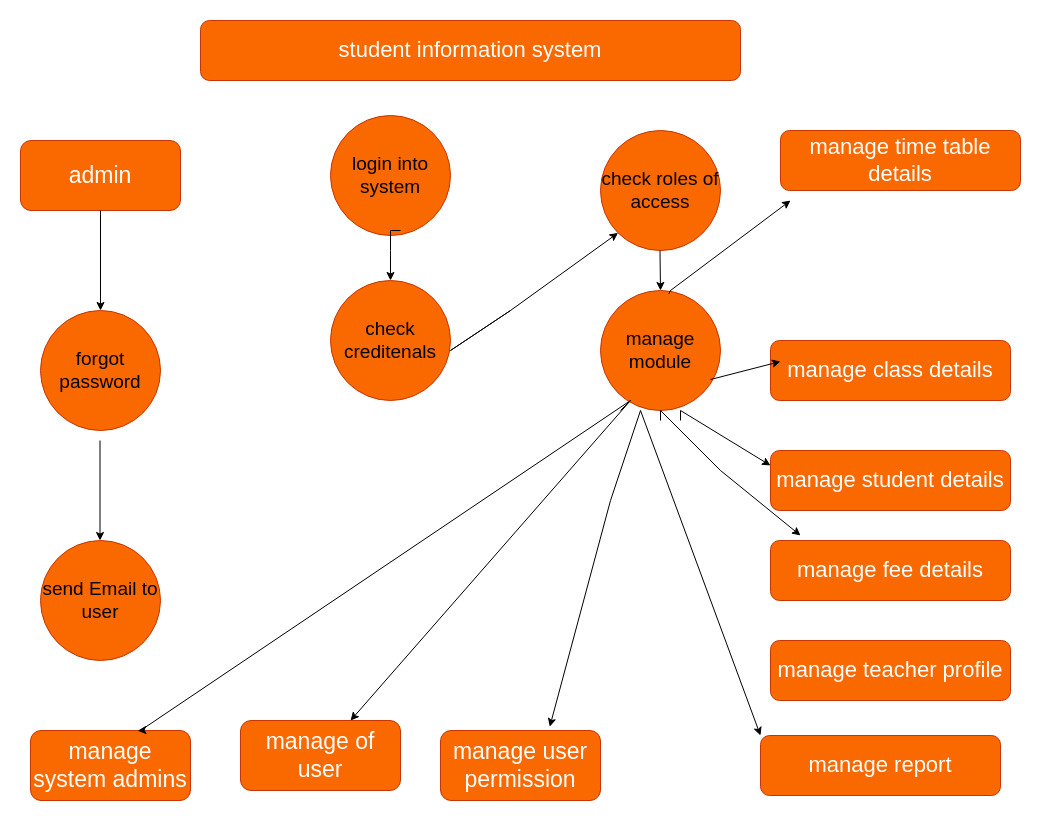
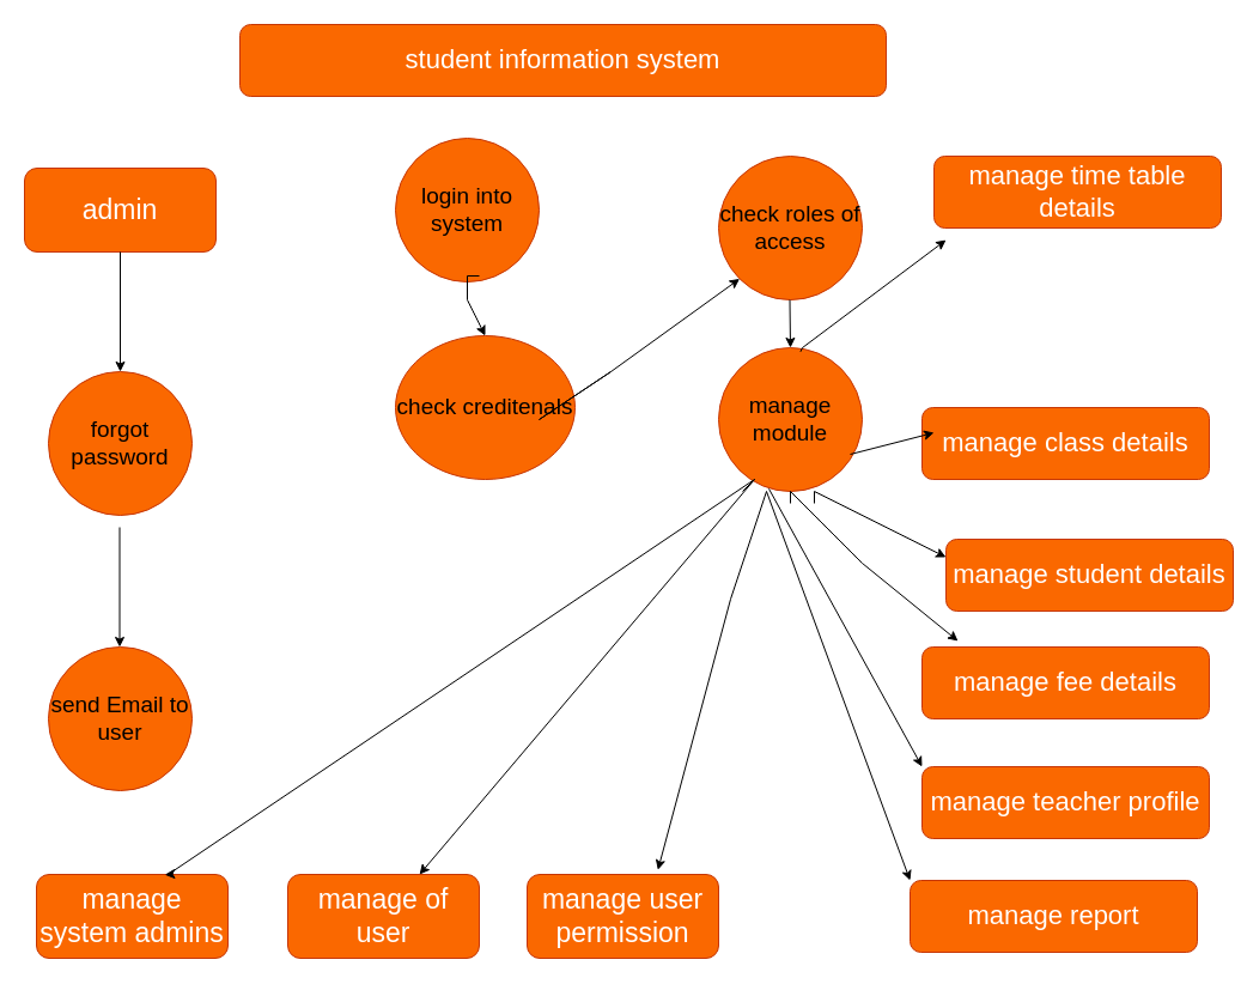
- <mxCell id="7" value="check creditenals" style="ellipse;whiteSpace=wrap;html=1;aspect=fixed;fontSize=19;fillColor=#fa6800;fontColor=#000000;strokeColor=#C73500;" vertex="1" parent="1"><mxGeometry x="330" y="280" width="120" height="120" as="geometry" /></mxCell>
+ <mxCell id="7" value="check creditenals" style="ellipse;whiteSpace=wrap;html=1;aspect=fixed;fontSize=19;fillColor=#fa6800;fontColor=#000000;strokeColor=#C73500;" vertex="1" parent="1"><mxGeometry x="330" y="280" width="150" height="120" as="geometry" /></mxCell>
- <mxCell id="15" value="manage student details" style="rounded=1;whiteSpace=wrap;html=1;fontSize=22;fillColor=#fa6800;fontColor=#FFFFFF;strokeColor=#C73500;" vertex="1" parent="1"><mxGeometry x="770" y="450" width="240" height="60" as="geometry" /></mxCell>
+ <mxCell id="15" value="manage student details" style="rounded=1;whiteSpace=wrap;html=1;fontSize=22;fillColor=#fa6800;fontColor=#FFFFFF;strokeColor=#C73500;" vertex="1" parent="1"><mxGeometry x="790" y="450" width="240" height="60" as="geometry" /></mxCell>
+ <mxCell id="31" value="" style="endArrow=classic;html=1;rounded=0;entryX=0;entryY=0;entryDx=0;entryDy=0;exitX=0.35;exitY=0.982;exitDx=0;exitDy=0;exitPerimeter=0;" edge="1" parent="1" source="9" target="17"><mxGeometry width="50" height="50" relative="1" as="geometry"><mxPoint x="680" y="490" as="sourcePoint" /><mxPoint x="770" y="535" as="targetPoint" /><Array as="points" /></mxGeometry></mxCell>
- <mxCell id="11" value="manage of user" style="rounded=1;whiteSpace=wrap;html=1;fontSize=23;fillColor=#fa6800;fontColor=#FFFFFF;strokeColor=#C73500;" vertex="1" parent="1"><mxGeometry x="240" y="720" width="160" height="70" as="geometry" /></mxCell>
+ <mxCell id="11" value="manage of user" style="rounded=1;whiteSpace=wrap;html=1;fontSize=23;fillColor=#fa6800;fontColor=#FFFFFF;strokeColor=#C73500;" vertex="1" parent="1"><mxGeometry x="240" y="730" width="160" height="70" as="geometry" /></mxCell>
